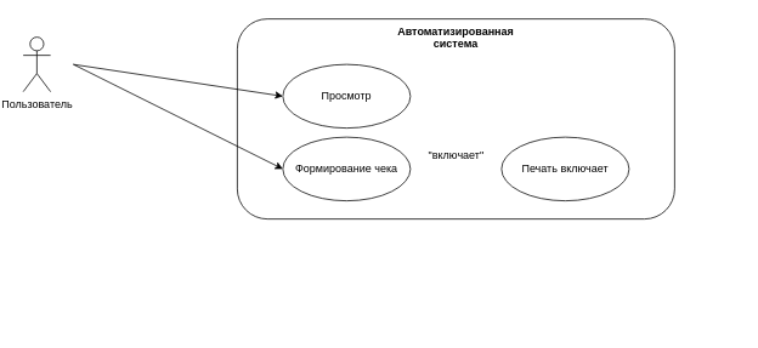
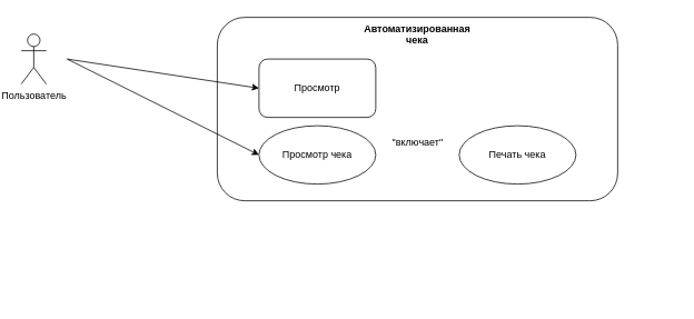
- <mxCell id="2" value="&lt;b&gt;Автоматизированная&lt;br&gt;система&lt;/b&gt;" style="rounded=1;whiteSpace=wrap;html=1;verticalAlign=top;" parent="1" vertex="1"><mxGeometry x="260" y="20" width="480" height="220" as="geometry" /></mxCell>
+ <mxCell id="2" value="&lt;b&gt;Автоматизированная&lt;br&gt;чека&lt;/b&gt;" style="rounded=1;whiteSpace=wrap;html=1;verticalAlign=top;" parent="1" vertex="1"><mxGeometry x="260" y="20" width="480" height="220" as="geometry" /></mxCell>
- <mxCell id="6" value="Просмотр" style="ellipse;whiteSpace=wrap;html=1;" parent="1" vertex="1"><mxGeometry x="310" y="70" width="140" height="70" as="geometry" /></mxCell>
+ <mxCell id="6" value="Просмотр" style="whiteSpace=wrap;html=1;rounded=1;" parent="1" vertex="1"><mxGeometry x="310" y="70" width="140" height="70" as="geometry" /></mxCell>
- <mxCell id="8" value="Формирование чека" style="ellipse;whiteSpace=wrap;html=1;" parent="1" vertex="1"><mxGeometry x="310" y="150" width="140" height="70" as="geometry" /></mxCell>
+ <mxCell id="8" value="Просмотр чека" style="ellipse;whiteSpace=wrap;html=1;" parent="1" vertex="1"><mxGeometry x="310" y="150" width="140" height="70" as="geometry" /></mxCell>
- <mxCell id="9" value="Печать включает" style="ellipse;whiteSpace=wrap;html=1;" parent="1" vertex="1"><mxGeometry x="550" y="150" width="140" height="70" as="geometry" /></mxCell>
+ <mxCell id="9" value="Печать чека" style="ellipse;whiteSpace=wrap;html=1;" parent="1" vertex="1"><mxGeometry x="550" y="150" width="140" height="70" as="geometry" /></mxCell>
